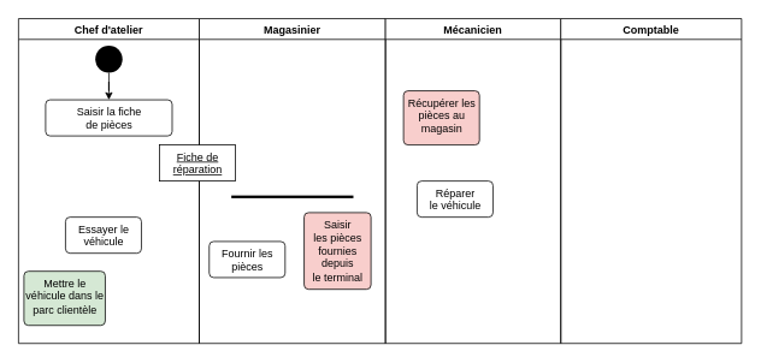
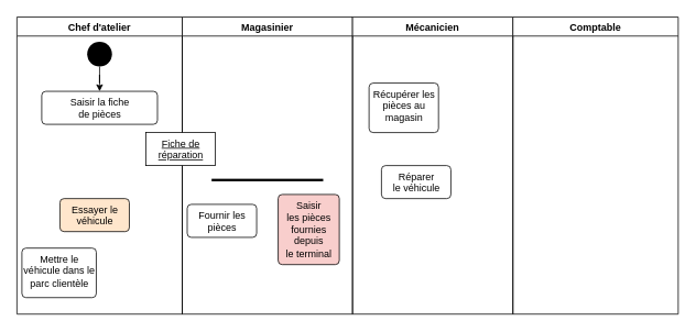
- <mxCell id="14" value="Récupérer les&lt;br&gt;pièces au&lt;br&gt;magasin" style="html=1;align=center;verticalAlign=top;rounded=1;absoluteArcSize=1;arcSize=10;dashed=0;fillColor=#f8cecc;" vertex="1" parent="13"><mxGeometry x="20" y="80" width="84" height="60" as="geometry" /></mxCell>
+ <mxCell id="14" value="Récupérer les&lt;br&gt;pièces au&lt;br&gt;magasin" style="html=1;align=center;verticalAlign=top;rounded=1;absoluteArcSize=1;arcSize=10;dashed=0;" vertex="1" parent="13"><mxGeometry x="20" y="80" width="84" height="60" as="geometry" /></mxCell>
- <mxCell id="6" value="Essayer le&lt;br&gt; véhicule" style="html=1;align=center;verticalAlign=top;rounded=1;absoluteArcSize=1;arcSize=10;dashed=0;" vertex="1" parent="2"><mxGeometry x="52" y="220" width="84" height="40" as="geometry" /></mxCell>
+ <mxCell id="6" value="Essayer le&lt;br&gt; véhicule" style="html=1;align=center;verticalAlign=top;rounded=1;absoluteArcSize=1;arcSize=10;dashed=0;fillColor=#ffe6cc;" vertex="1" parent="2"><mxGeometry x="52" y="220" width="84" height="40" as="geometry" /></mxCell>
- <mxCell id="9" value="Fournir les&lt;br&gt;pièces" style="html=1;align=center;verticalAlign=top;rounded=1;absoluteArcSize=1;arcSize=10;dashed=0;" vertex="1" parent="8"><mxGeometry x="11" y="247" width="84" height="40" as="geometry" /></mxCell>
+ <mxCell id="9" value="Fournir les&lt;br&gt;pièces" style="html=1;align=center;verticalAlign=top;rounded=1;absoluteArcSize=1;arcSize=10;dashed=0;" vertex="1" parent="8"><mxGeometry x="6" y="227" width="84" height="40" as="geometry" /></mxCell>
- <mxCell id="7" value="Mettre le &lt;br&gt;véhicule dans le &lt;br&gt;parc clientèle" style="html=1;align=center;verticalAlign=top;rounded=1;absoluteArcSize=1;arcSize=10;dashed=0;fillColor=#d5e8d4;" vertex="1" parent="2"><mxGeometry x="6" y="280" width="90" height="60" as="geometry" /></mxCell>
+ <mxCell id="7" value="Mettre le &lt;br&gt;véhicule dans le &lt;br&gt;parc clientèle" style="html=1;align=center;verticalAlign=top;rounded=1;absoluteArcSize=1;arcSize=10;dashed=0;" vertex="1" parent="2"><mxGeometry x="6" y="280" width="90" height="60" as="geometry" /></mxCell>
